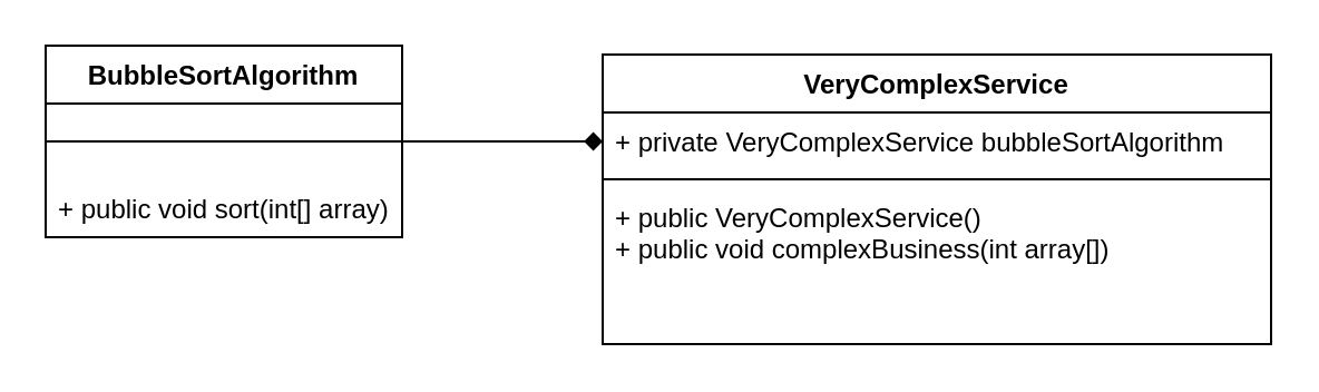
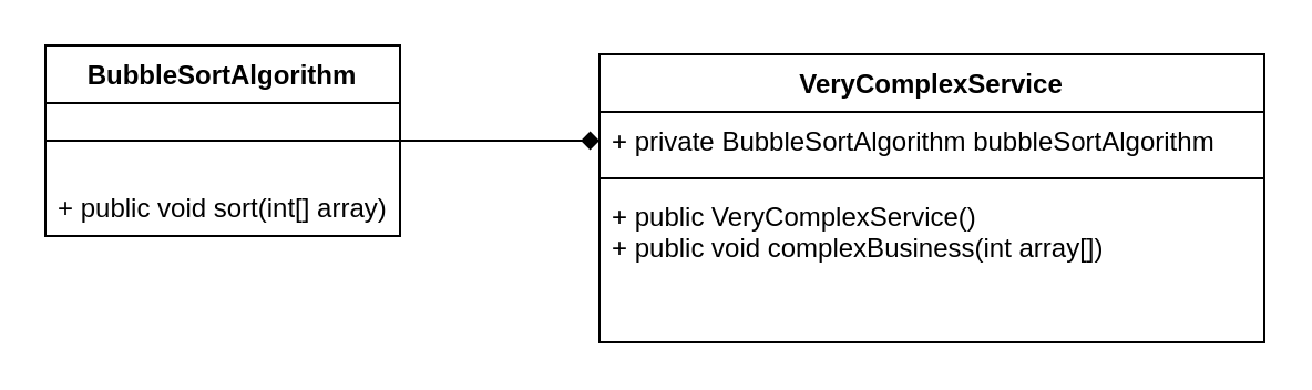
- <mxCell id="7" value="+ private VeryComplexService bubbleSortAlgorithm" style="text;strokeColor=none;fillColor=none;align=left;verticalAlign=top;spacingLeft=4;spacingRight=4;overflow=hidden;rotatable=0;points=[[0,0.5],[1,0.5]];portConstraint=eastwest;" vertex="1" parent="6"><mxGeometry y="26" width="300" height="26" as="geometry" /></mxCell>
+ <mxCell id="7" value="+ private BubbleSortAlgorithm bubbleSortAlgorithm" style="text;strokeColor=none;fillColor=none;align=left;verticalAlign=top;spacingLeft=4;spacingRight=4;overflow=hidden;rotatable=0;points=[[0,0.5],[1,0.5]];portConstraint=eastwest;" vertex="1" parent="6"><mxGeometry y="26" width="300" height="26" as="geometry" /></mxCell>
